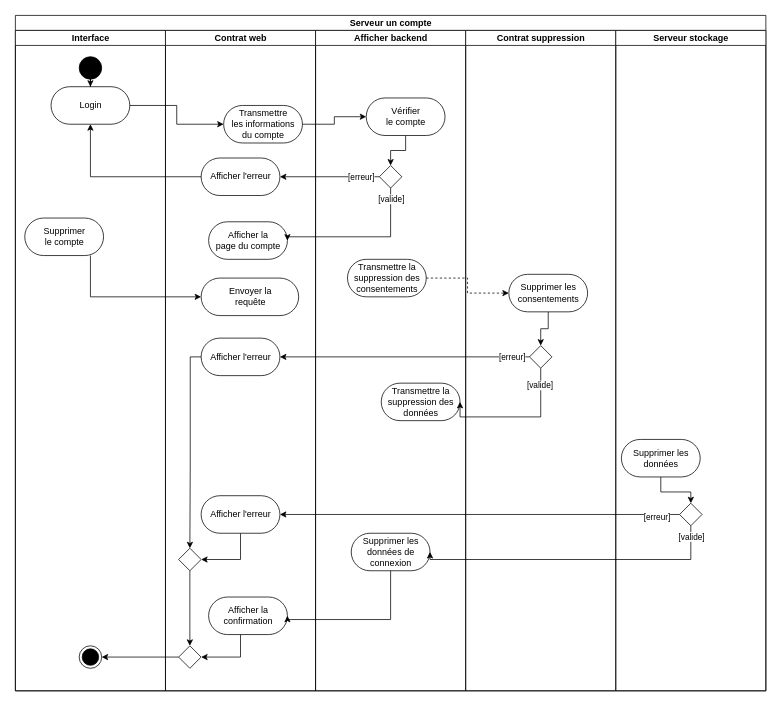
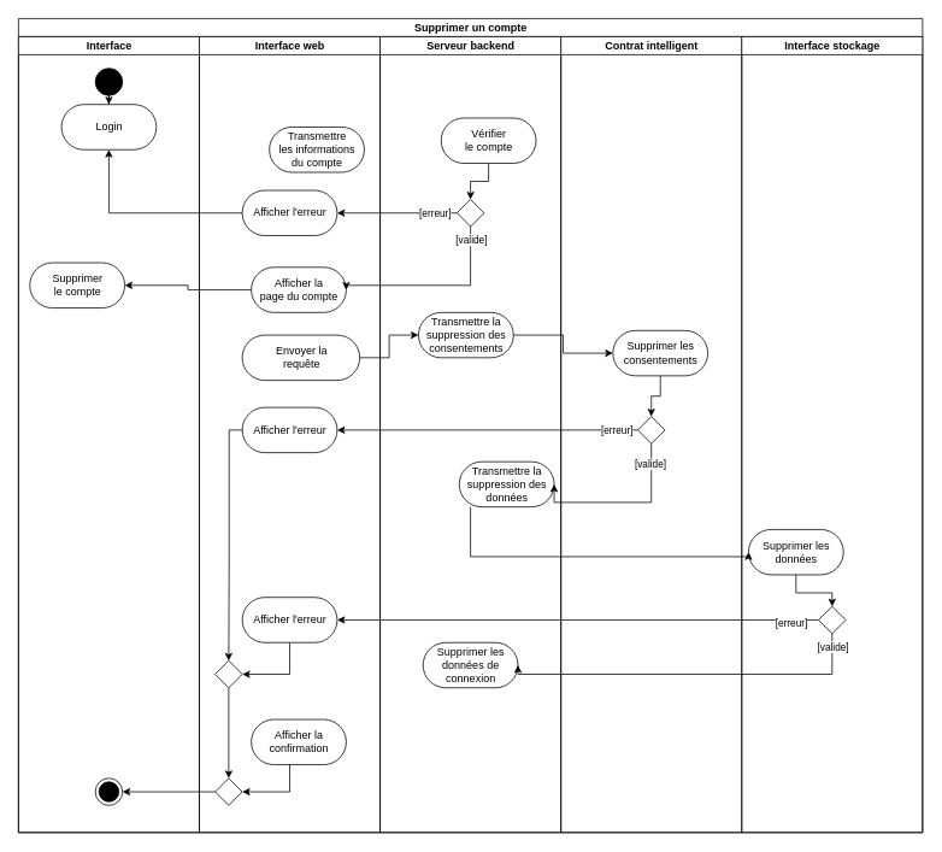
- <mxCell id="2" value="Serveur un compte" style="swimlane;html=1;childLayout=stackLayout;resizeParent=1;resizeParentMax=0;horizontal=1;startSize=20;horizontalStack=1;" vertex="1" parent="1"><mxGeometry x="20" y="20" width="1000" height="900" as="geometry" /></mxCell>
+ <mxCell id="2" value="Supprimer un compte" style="swimlane;html=1;childLayout=stackLayout;resizeParent=1;resizeParentMax=0;horizontal=1;startSize=20;horizontalStack=1;" vertex="1" parent="1"><mxGeometry x="20" y="20" width="1000" height="900" as="geometry" /></mxCell>
- <mxCell id="9" value="&lt;div&gt;Contrat web&lt;/div&gt;" style="swimlane;html=1;startSize=20;horizontal=1;" vertex="1" parent="2"><mxGeometry x="200" y="20" width="200" height="880" as="geometry" /></mxCell>
+ <mxCell id="9" value="&lt;div&gt;Interface web&lt;/div&gt;" style="swimlane;html=1;startSize=20;horizontal=1;" vertex="1" parent="2"><mxGeometry x="200" y="20" width="200" height="880" as="geometry" /></mxCell>
- <mxCell id="23" value="&lt;div&gt;Afficher backend&lt;br&gt;&lt;/div&gt;" style="swimlane;html=1;startSize=20;horizontal=1;" vertex="1" parent="2"><mxGeometry x="400" y="20" width="200" height="880" as="geometry" /></mxCell>
+ <mxCell id="23" value="&lt;div&gt;Serveur backend&lt;br&gt;&lt;/div&gt;" style="swimlane;html=1;startSize=20;horizontal=1;" vertex="1" parent="2"><mxGeometry x="400" y="20" width="200" height="880" as="geometry" /></mxCell>
- <mxCell id="32" value="&lt;div&gt;Contrat suppression&lt;/div&gt;" style="swimlane;html=1;startSize=20;horizontal=1;" vertex="1" parent="2"><mxGeometry x="600" y="20" width="200" height="880" as="geometry" /></mxCell>
+ <mxCell id="32" value="&lt;div&gt;Contrat intelligent&lt;/div&gt;" style="swimlane;html=1;startSize=20;horizontal=1;" vertex="1" parent="2"><mxGeometry x="600" y="20" width="200" height="880" as="geometry" /></mxCell>
- <mxCell id="47" value="Serveur stockage" style="swimlane;html=1;startSize=20;horizontal=1;" vertex="1" parent="2"><mxGeometry x="800" y="20" width="200" height="880" as="geometry" /></mxCell>
+ <mxCell id="47" value="Interface stockage" style="swimlane;html=1;startSize=20;horizontal=1;" vertex="1" parent="2"><mxGeometry x="800" y="20" width="200" height="880" as="geometry" /></mxCell>
- <mxCell id="30" style="edgeStyle=orthogonalEdgeStyle;rounded=0;orthogonalLoop=1;jettySize=auto;html=1;" edge="1" parent="2" source="6" target="10"><mxGeometry relative="1" as="geometry" /></mxCell>
- <mxCell id="31" style="edgeStyle=orthogonalEdgeStyle;rounded=0;orthogonalLoop=1;jettySize=auto;html=1;entryX=0;entryY=0.5;entryDx=0;entryDy=0;entryPerimeter=0;" edge="1" parent="2" source="10" target="25"><mxGeometry relative="1" as="geometry" /></mxCell>
+ <mxCell id="41" style="edgeStyle=orthogonalEdgeStyle;rounded=0;orthogonalLoop=1;jettySize=auto;html=1;entryX=1;entryY=0.5;entryDx=0;entryDy=0;entryPerimeter=0;" edge="1" parent="2" source="12" target="8"><mxGeometry relative="1" as="geometry" /></mxCell>
- <mxCell id="44" style="edgeStyle=orthogonalEdgeStyle;rounded=0;orthogonalLoop=1;jettySize=auto;html=1;entryX=0;entryY=0.5;entryDx=0;entryDy=0;entryPerimeter=0;dashed=1;" edge="1" parent="2" source="27" target="34"><mxGeometry relative="1" as="geometry" /></mxCell>
+ <mxCell id="44" style="edgeStyle=orthogonalEdgeStyle;rounded=0;orthogonalLoop=1;jettySize=auto;html=1;entryX=0;entryY=0.5;entryDx=0;entryDy=0;entryPerimeter=0;" edge="1" parent="2" source="27" target="34"><mxGeometry relative="1" as="geometry" /></mxCell>
- <mxCell id="42" style="edgeStyle=orthogonalEdgeStyle;rounded=0;orthogonalLoop=1;jettySize=auto;html=1;entryX=0;entryY=0.5;entryDx=0;entryDy=0;entryPerimeter=0;" edge="1" parent="2" source="8" target="13"><mxGeometry relative="1" as="geometry"><Array as="points"><mxPoint x="100" y="375" /></Array></mxGeometry></mxCell>
+ <mxCell id="43" style="edgeStyle=orthogonalEdgeStyle;rounded=0;orthogonalLoop=1;jettySize=auto;html=1;entryX=0;entryY=0.5;entryDx=0;entryDy=0;entryPerimeter=0;" edge="1" parent="2" source="13" target="27"><mxGeometry relative="1" as="geometry" /></mxCell>
+ <mxCell id="53" style="edgeStyle=orthogonalEdgeStyle;rounded=0;orthogonalLoop=1;jettySize=auto;html=1;entryX=0;entryY=0.5;entryDx=0;entryDy=0;entryPerimeter=0;" edge="1" parent="2" source="28" target="49"><mxGeometry relative="1" as="geometry"><Array as="points"><mxPoint x="500" y="595" /></Array></mxGeometry></mxCell>
- <mxCell id="58" style="edgeStyle=orthogonalEdgeStyle;rounded=0;orthogonalLoop=1;jettySize=auto;html=1;entryX=1;entryY=0.5;entryDx=0;entryDy=0;entryPerimeter=0;" edge="1" parent="2" source="29" target="22"><mxGeometry relative="1" as="geometry"><Array as="points"><mxPoint x="500" y="805" /></Array></mxGeometry></mxCell>
